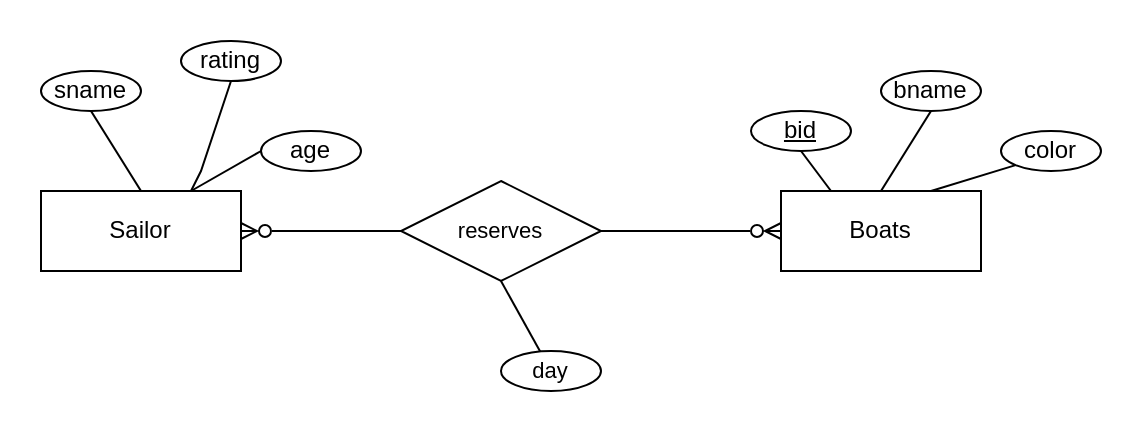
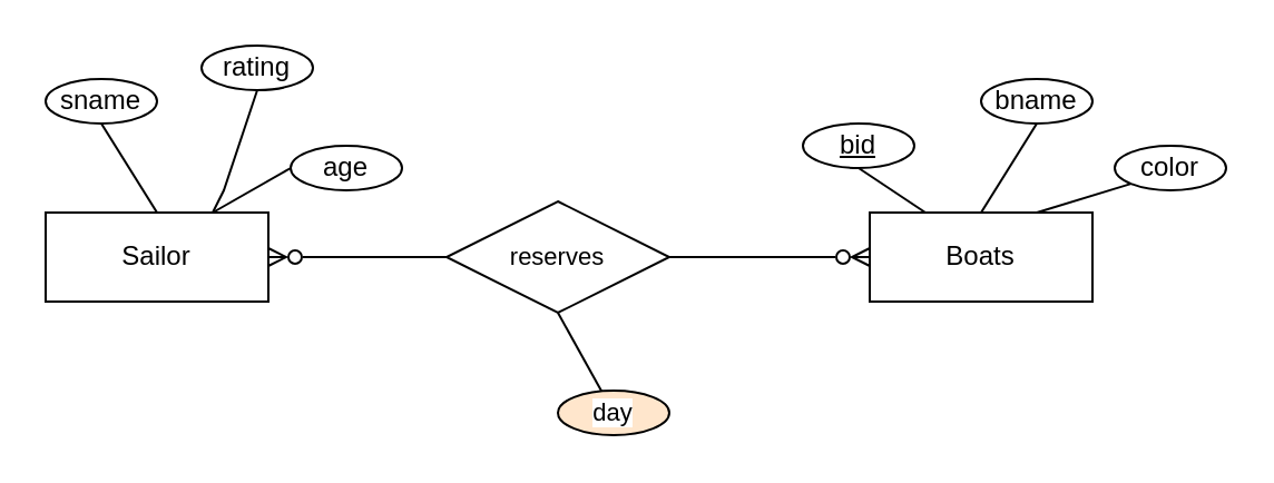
- <mxCell id="14" value="bid" style="ellipse;whiteSpace=wrap;html=1;align=center;fontStyle=4" vertex="1" parent="1"><mxGeometry x="375" y="55" width="50" height="20" as="geometry" /></mxCell>
+ <mxCell id="14" value="bid" style="ellipse;whiteSpace=wrap;html=1;align=center;fontStyle=4" vertex="1" parent="1"><mxGeometry x="360" y="55" width="50" height="20" as="geometry" /></mxCell>
- <mxCell id="20" value="day" style="ellipse;whiteSpace=wrap;html=1;align=center;fontFamily=Helvetica;fontSize=11;fontColor=default;labelBackgroundColor=default;" vertex="1" parent="1"><mxGeometry x="250" y="175" width="50" height="20" as="geometry" /></mxCell>
+ <mxCell id="20" value="day" style="ellipse;whiteSpace=wrap;html=1;align=center;fontFamily=Helvetica;fontSize=11;fontColor=default;labelBackgroundColor=default;fillColor=#ffe6cc;" vertex="1" parent="1"><mxGeometry x="250" y="175" width="50" height="20" as="geometry" /></mxCell>
